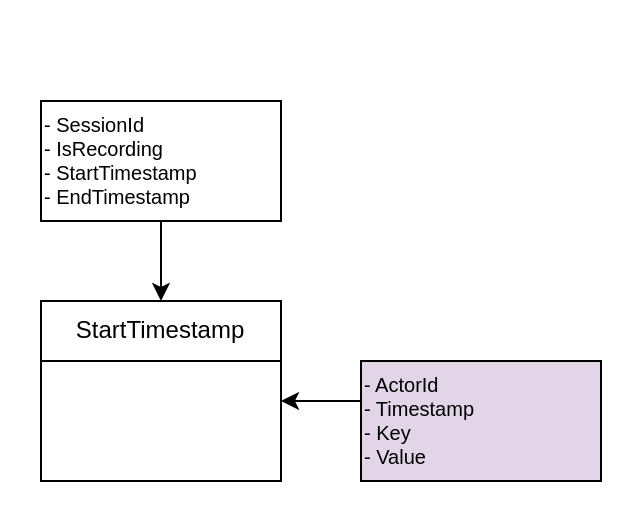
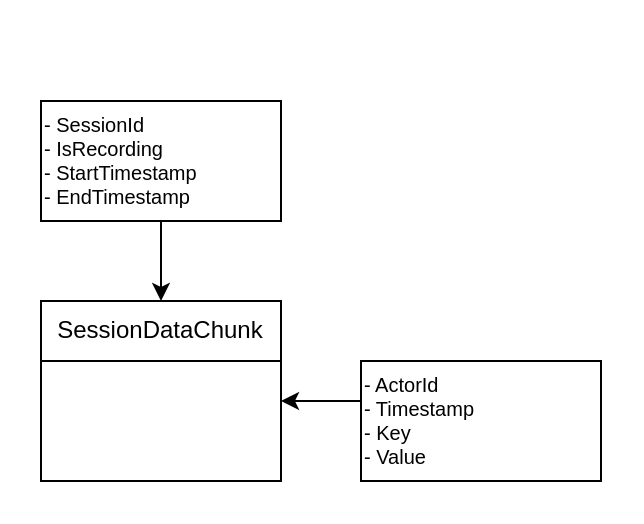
- <mxCell id="8" value="StartTimestamp" style="rounded=0;whiteSpace=wrap;html=1;" vertex="1" parent="7"><mxGeometry width="120" height="30" as="geometry" /></mxCell>
+ <mxCell id="8" value="SessionDataChunk" style="rounded=0;whiteSpace=wrap;html=1;" vertex="1" parent="7"><mxGeometry width="120" height="30" as="geometry" /></mxCell>
- <mxCell id="5" value="- ActorId&lt;br&gt;- Timestamp&lt;br&gt;- Key&lt;br&gt;- Value" style="rounded=0;whiteSpace=wrap;html=1;align=left;fontSize=10;verticalAlign=top;fillColor=#e1d5e7;" vertex="1" parent="4"><mxGeometry y="30" width="120" height="60" as="geometry" /></mxCell>
+ <mxCell id="5" value="- ActorId&lt;br&gt;- Timestamp&lt;br&gt;- Key&lt;br&gt;- Value" style="rounded=0;whiteSpace=wrap;html=1;align=left;fontSize=10;verticalAlign=top;" vertex="1" parent="4"><mxGeometry y="30" width="120" height="60" as="geometry" /></mxCell>
